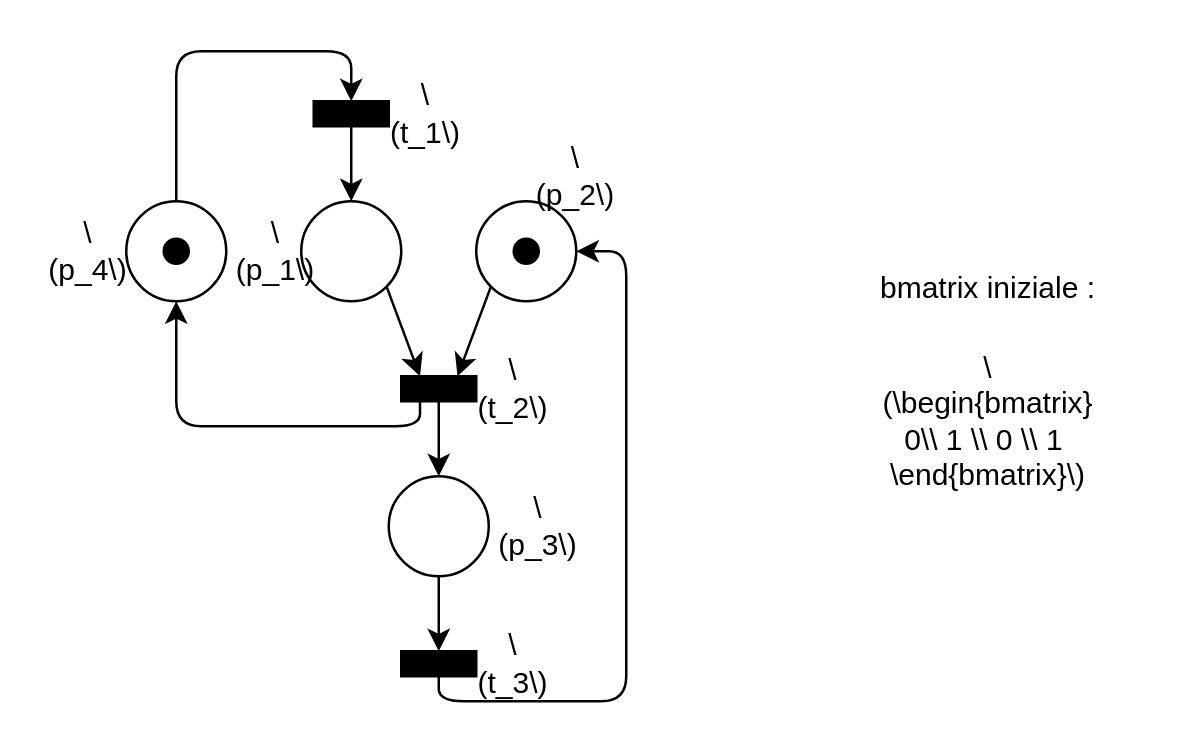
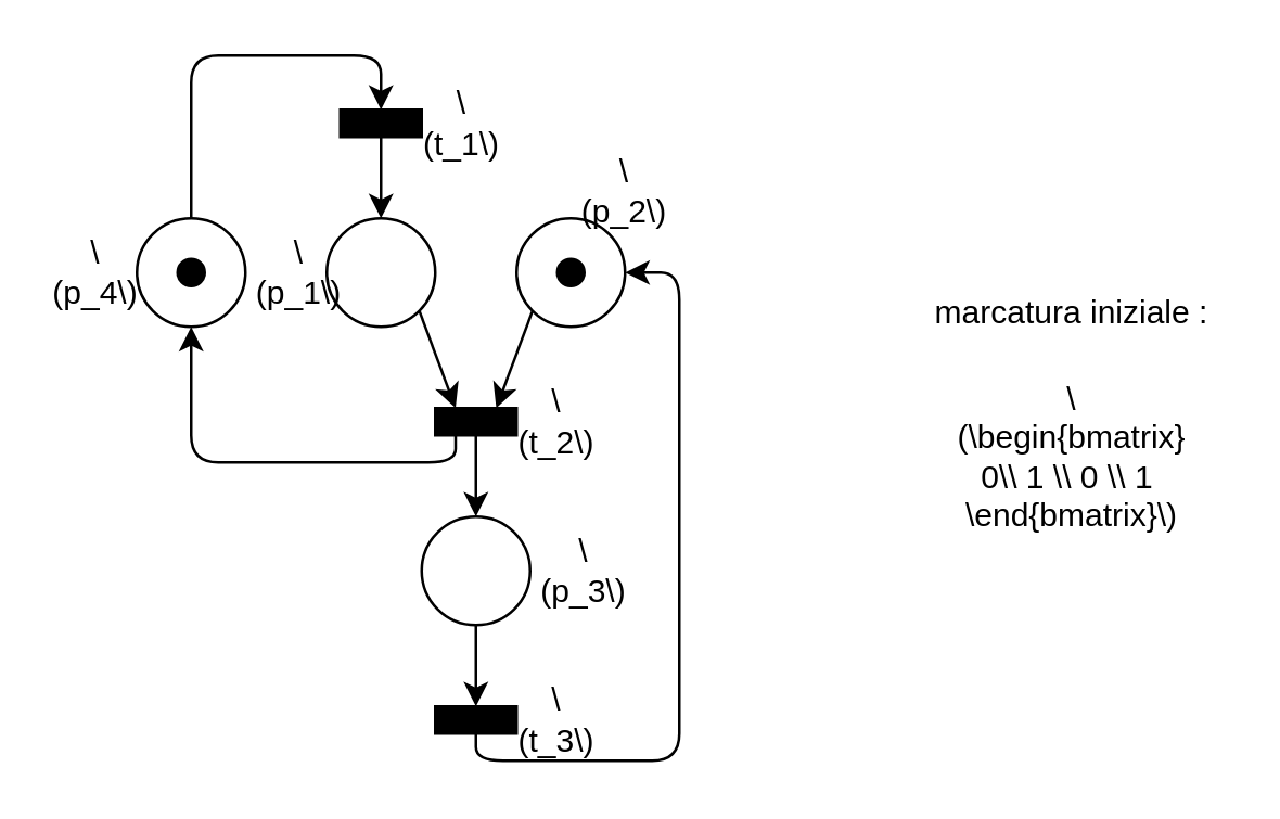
- <mxCell id="27" value="bmatrix iniziale :" style="text;html=1;align=center;verticalAlign=middle;whiteSpace=wrap;rounded=0;" vertex="1" parent="1"><mxGeometry x="340" y="105" width="110" height="20" as="geometry" /></mxCell>
+ <mxCell id="27" value="marcatura iniziale :" style="text;html=1;align=center;verticalAlign=middle;whiteSpace=wrap;rounded=0;" vertex="1" parent="1"><mxGeometry x="340" y="105" width="110" height="20" as="geometry" /></mxCell>
